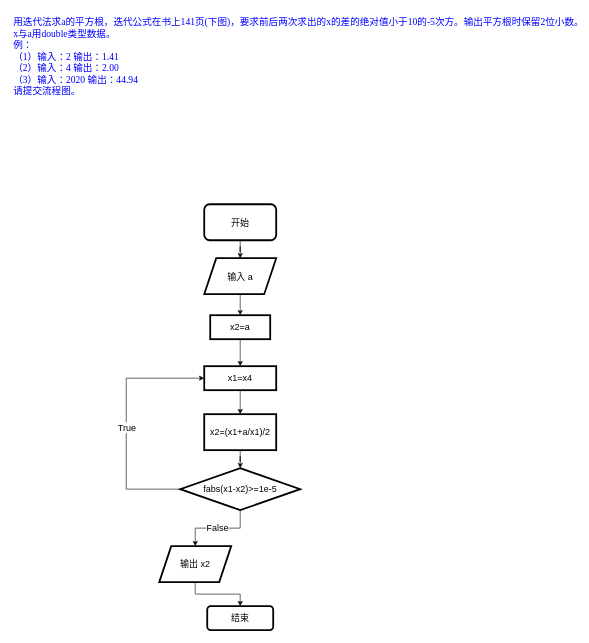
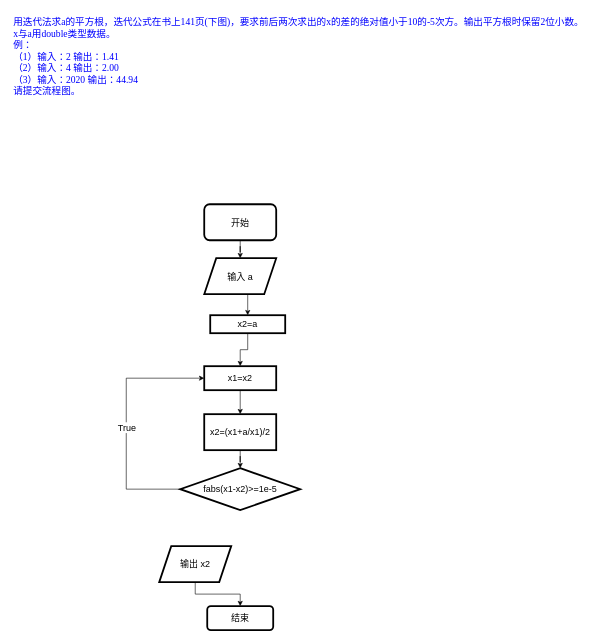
- <mxCell id="12" value="x2=a" style="rounded=0;whiteSpace=wrap;html=1;strokeWidth=3;fontSize=15;" vertex="1" parent="1"><mxGeometry x="350" y="525" width="100" height="40" as="geometry" /></mxCell>
+ <mxCell id="12" value="x2=a" style="rounded=0;whiteSpace=wrap;html=1;strokeWidth=3;fontSize=15;" vertex="1" parent="1"><mxGeometry x="350" y="525" width="125" height="30" as="geometry" /></mxCell>
- <mxCell id="14" value="x1=x4" style="rounded=0;whiteSpace=wrap;html=1;strokeWidth=3;fontSize=15;" vertex="1" parent="1"><mxGeometry x="340" y="610" width="120" height="40" as="geometry" /></mxCell>
+ <mxCell id="14" value="x1=x2" style="rounded=0;whiteSpace=wrap;html=1;strokeWidth=3;fontSize=15;" vertex="1" parent="1"><mxGeometry x="340" y="610" width="120" height="40" as="geometry" /></mxCell>
- <mxCell id="9" value="False" style="edgeStyle=orthogonalEdgeStyle;rounded=0;orthogonalLoop=1;jettySize=auto;html=1;exitX=0.5;exitY=1;exitDx=0;exitDy=0;fontSize=15;" edge="1" parent="1" source="10" target="18"><mxGeometry relative="1" as="geometry"><mxPoint x="400" y="940" as="targetPoint" /></mxGeometry></mxCell>
